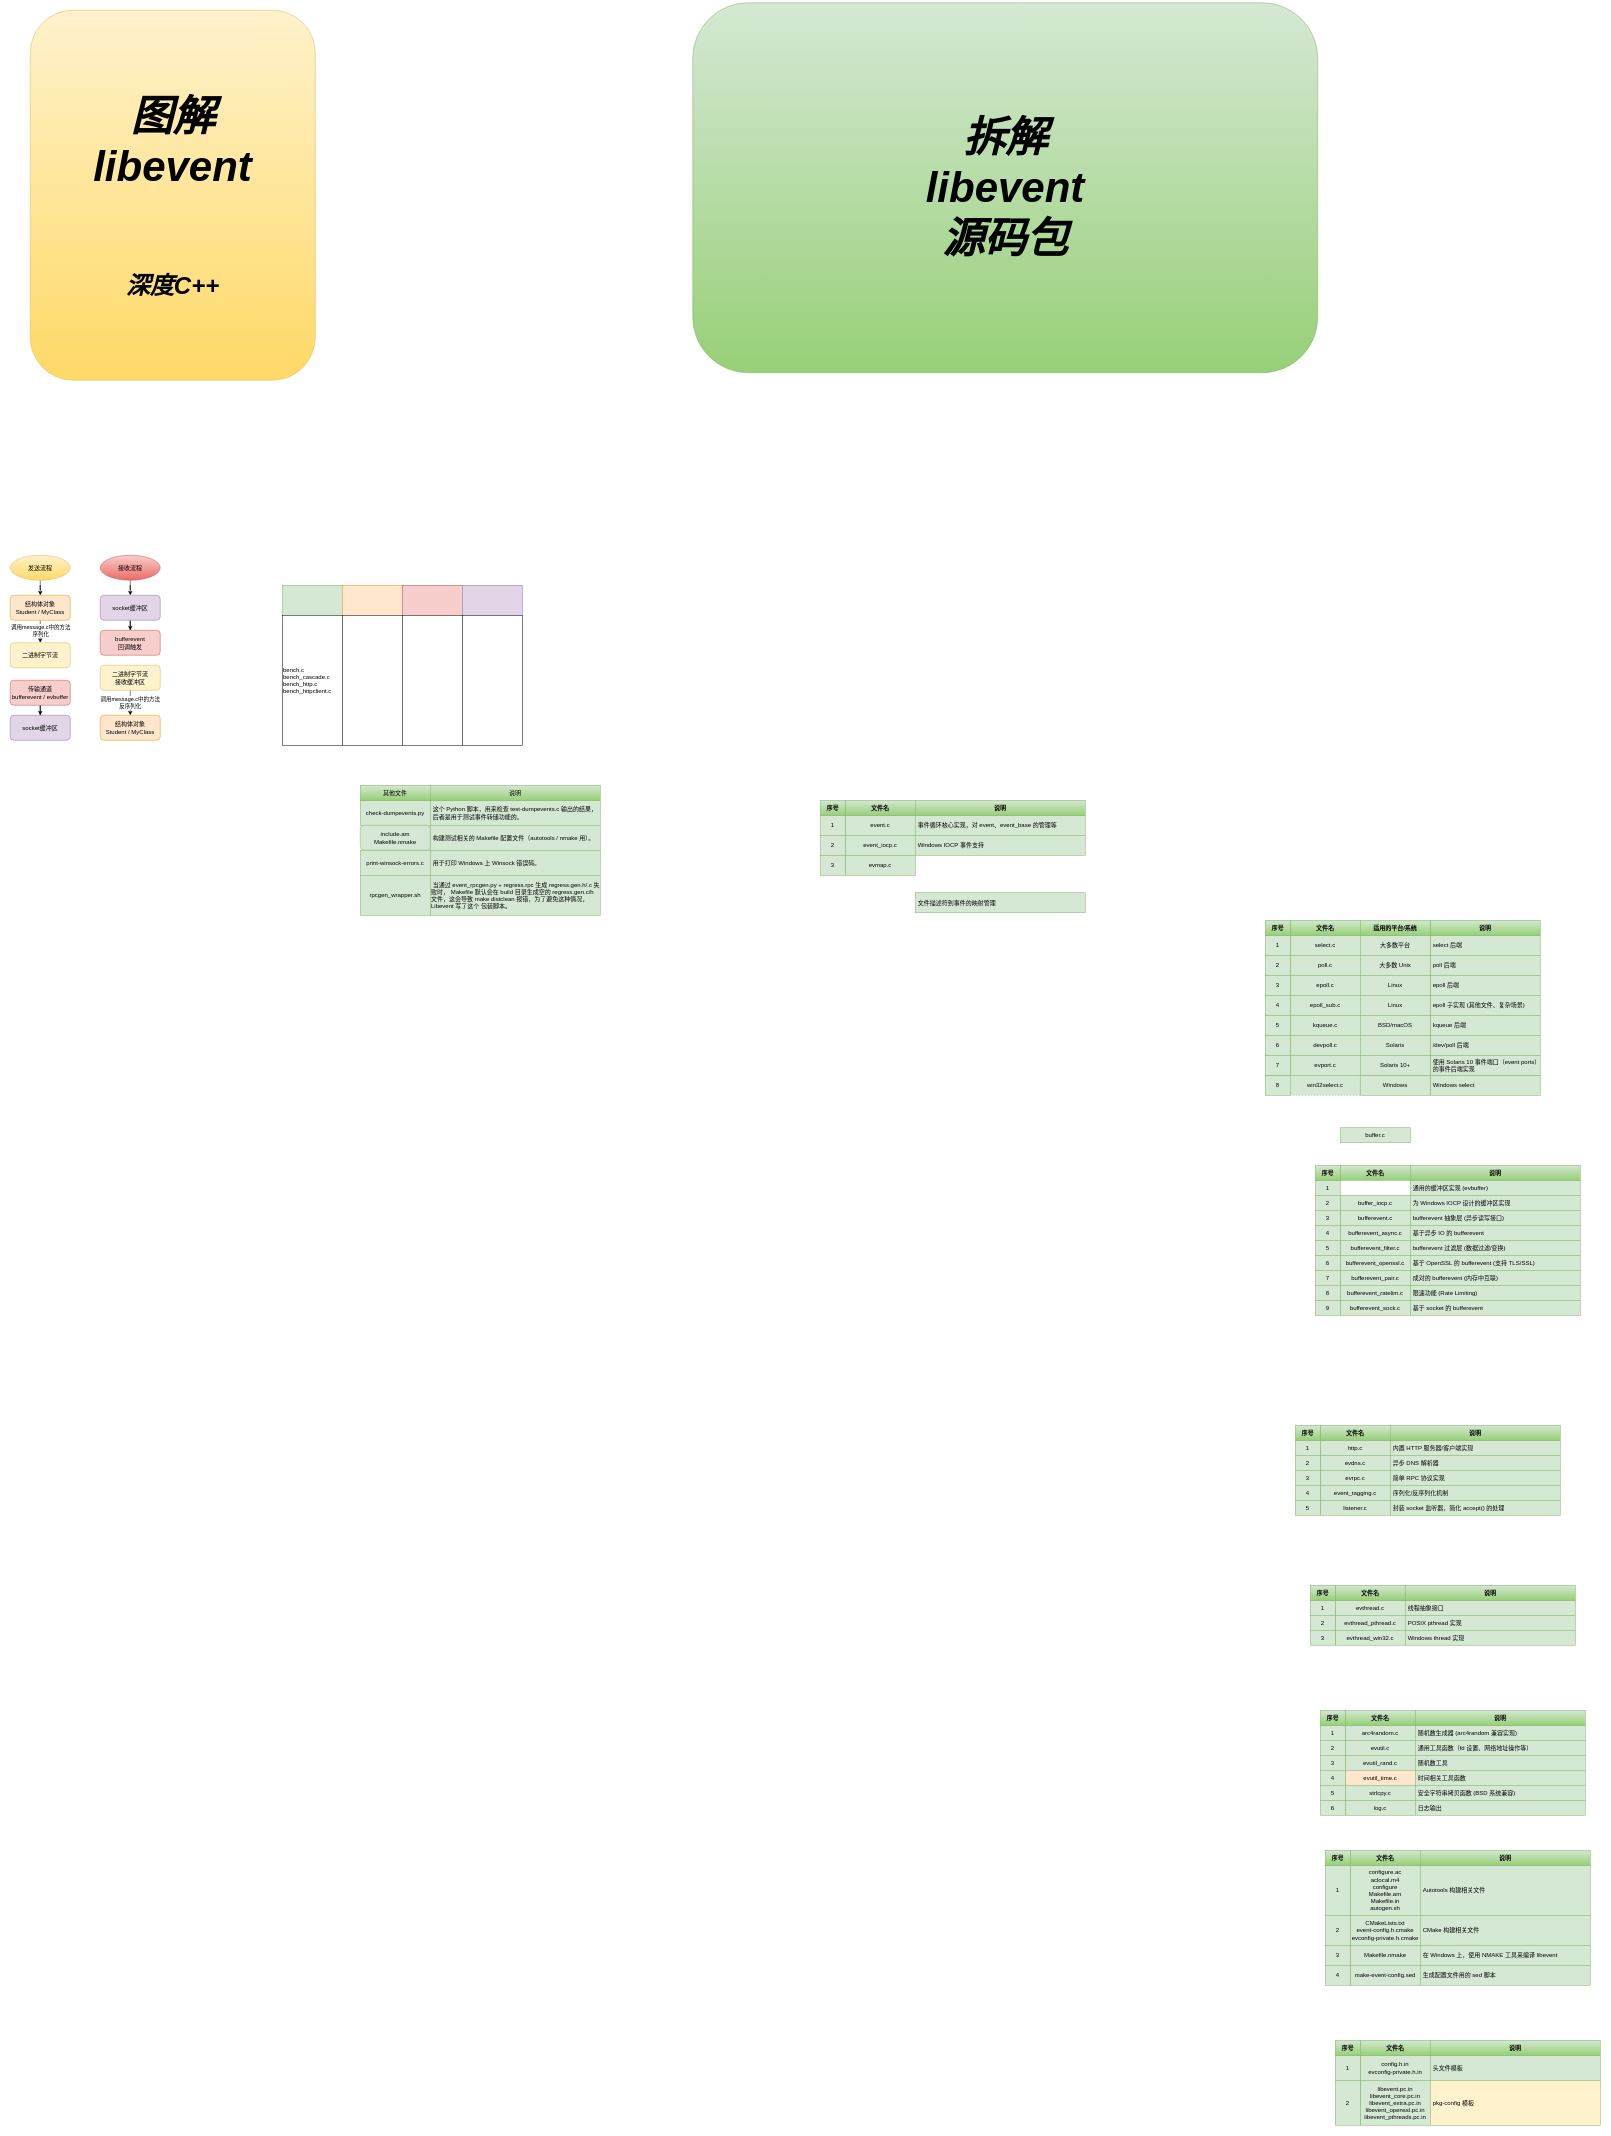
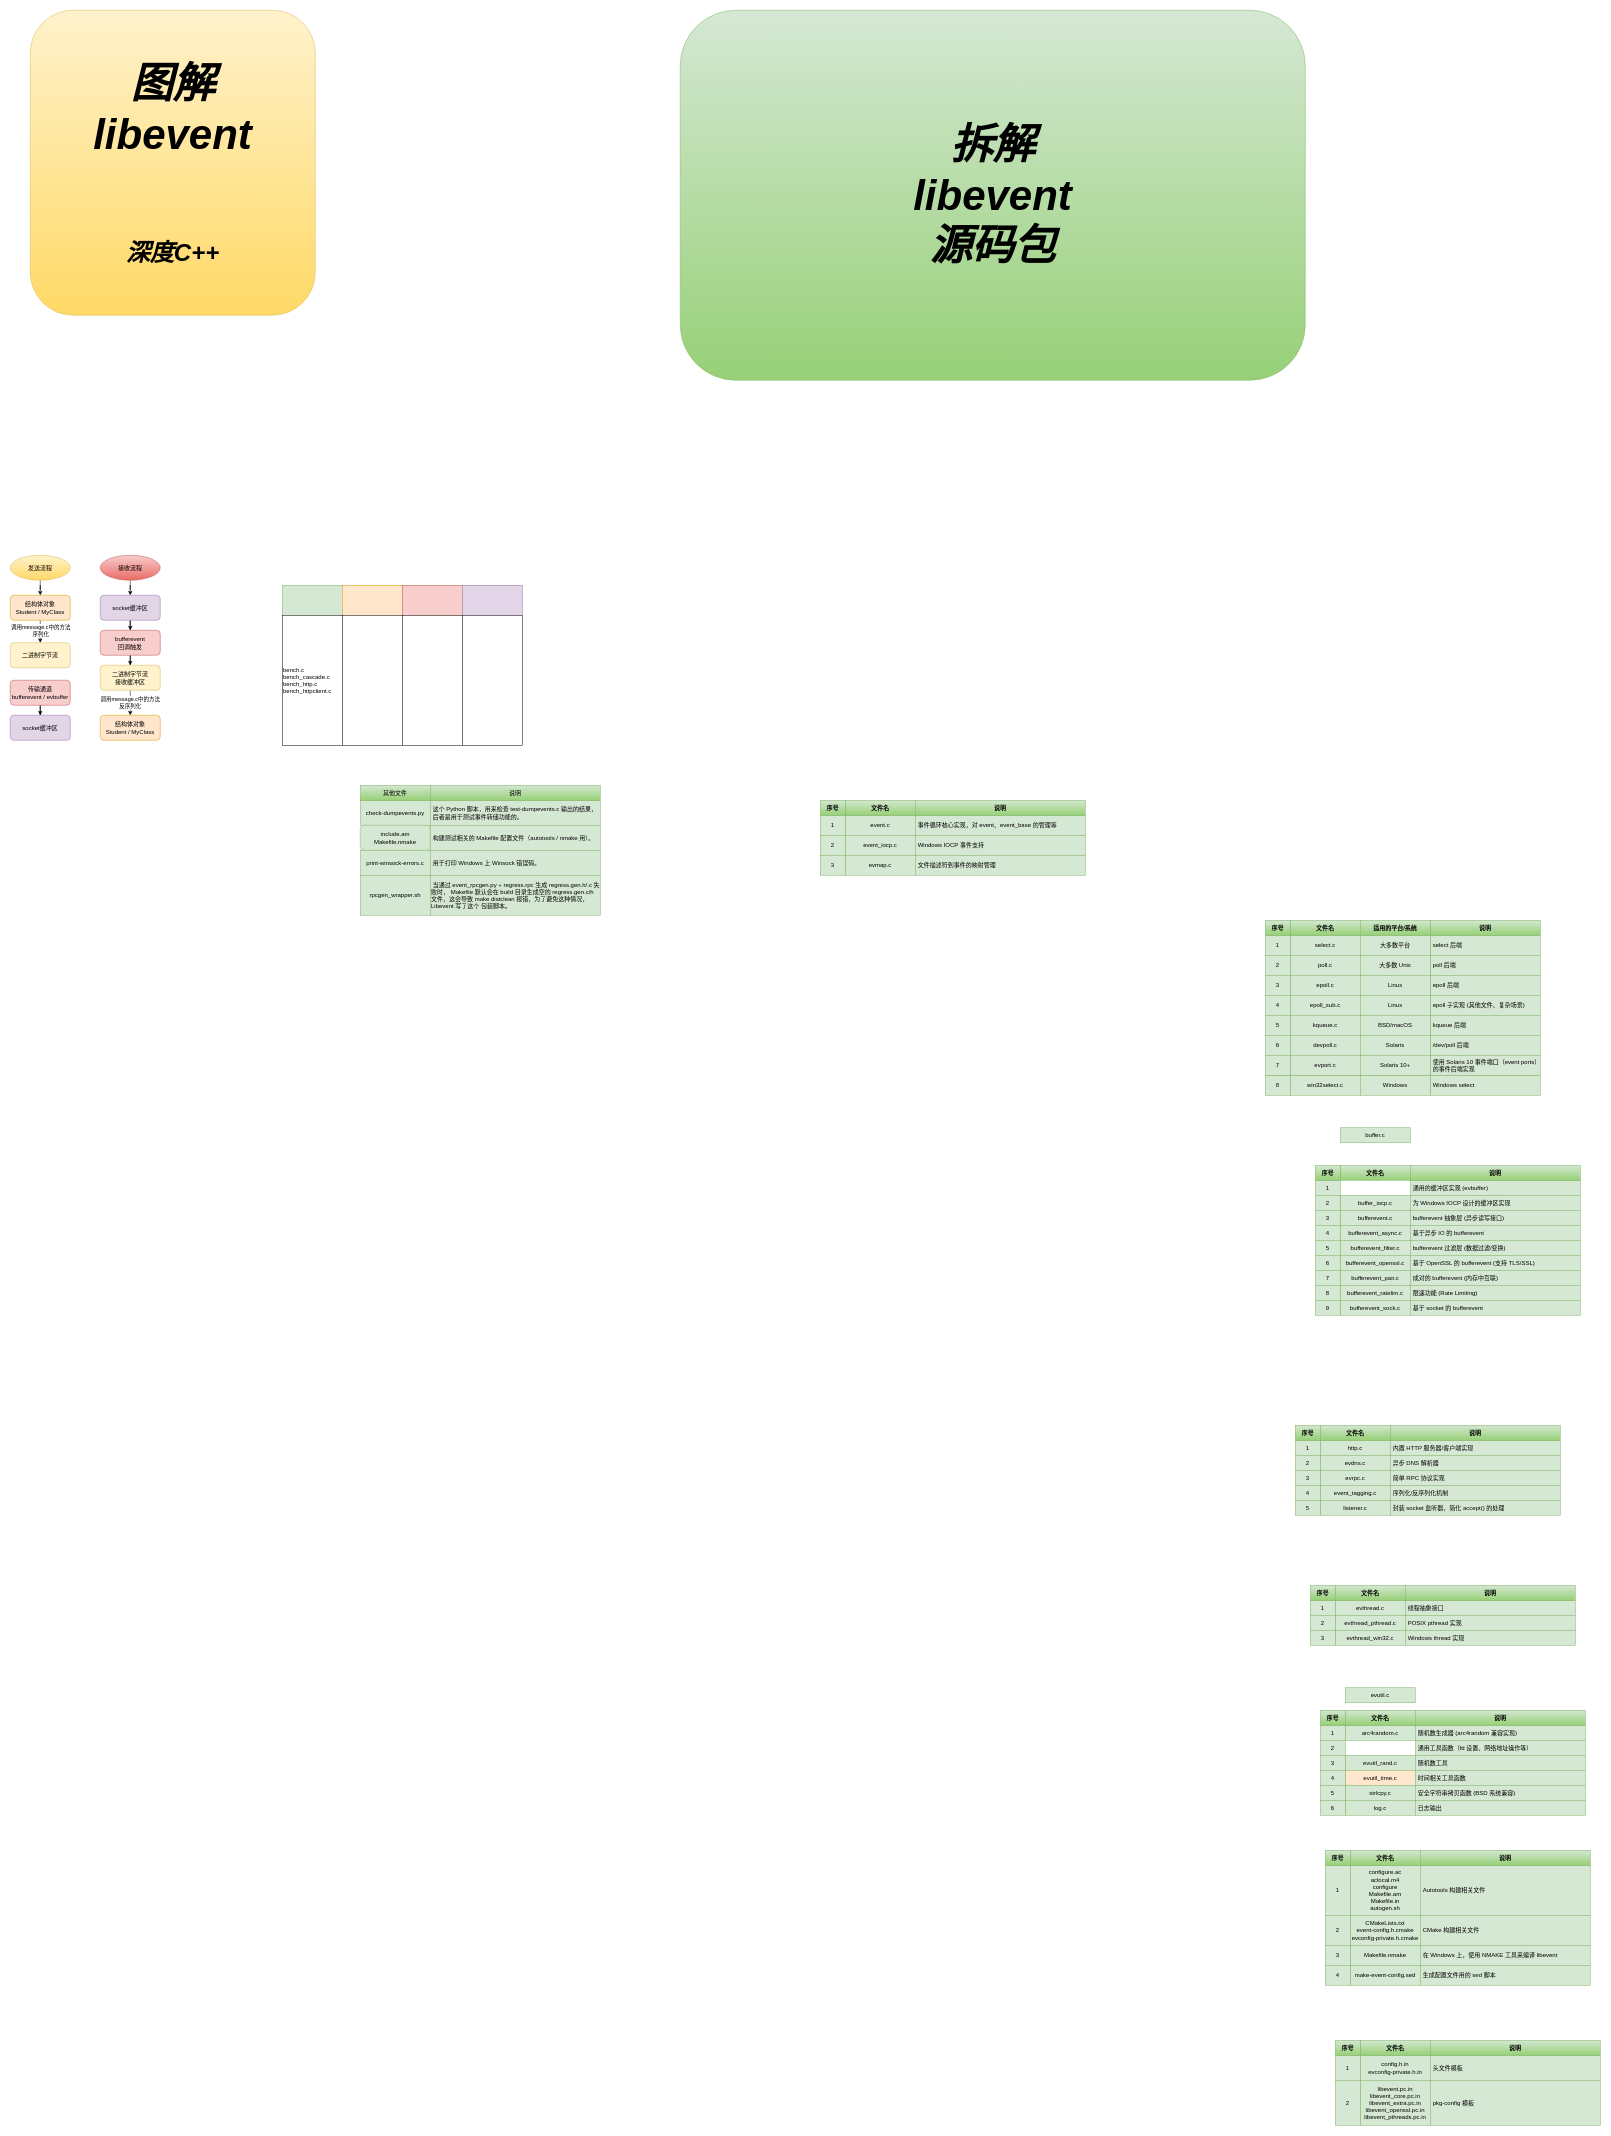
- <mxCell id="35" value="&lt;span style=&quot;font-size: 84px;&quot;&gt;&lt;b&gt;拆解&lt;/b&gt;&lt;/span&gt;&lt;br&gt;&lt;div&gt;&lt;font style=&quot;font-size: 84px;&quot;&gt;&lt;b&gt;libevent&lt;/b&gt;&lt;/font&gt;&lt;/div&gt;&lt;div&gt;&lt;font style=&quot;font-size: 84px;&quot;&gt;&lt;b&gt;源码包&lt;/b&gt;&lt;/font&gt;&lt;/div&gt;" style="rounded=1;whiteSpace=wrap;html=1;fillColor=#d5e8d4;gradientColor=#97d077;strokeColor=#82b366;fontSize=48;fontStyle=2" parent="1" vertex="1"><mxGeometry x="1385" y="5" width="1250" height="740" as="geometry" /></mxCell>
+ <mxCell id="35" value="&lt;span style=&quot;font-size: 84px;&quot;&gt;&lt;b&gt;拆解&lt;/b&gt;&lt;/span&gt;&lt;br&gt;&lt;div&gt;&lt;font style=&quot;font-size: 84px;&quot;&gt;&lt;b&gt;libevent&lt;/b&gt;&lt;/font&gt;&lt;/div&gt;&lt;div&gt;&lt;font style=&quot;font-size: 84px;&quot;&gt;&lt;b&gt;源码包&lt;/b&gt;&lt;/font&gt;&lt;/div&gt;" style="rounded=1;whiteSpace=wrap;html=1;fillColor=#d5e8d4;gradientColor=#97d077;strokeColor=#82b366;fontSize=48;fontStyle=2" parent="1" vertex="1"><mxGeometry x="1360" y="20" width="1250" height="740" as="geometry" /></mxCell>
- <mxCell id="34" value="&lt;font style=&quot;font-size: 84px;&quot;&gt;&lt;b&gt;图解&lt;/b&gt;&lt;/font&gt;&lt;div&gt;&lt;font style=&quot;font-size: 84px;&quot;&gt;&lt;b&gt;libevent&lt;/b&gt;&lt;/font&gt;&lt;/div&gt;&lt;div&gt;&lt;font style=&quot;font-size: 84px;&quot;&gt;&lt;b&gt;&lt;br&gt;&lt;/b&gt;&lt;/font&gt;&lt;/div&gt;&lt;div&gt;&lt;b&gt;&lt;br&gt;&lt;/b&gt;&lt;/div&gt;&lt;div&gt;&lt;font&gt;&lt;b&gt;深度C++&lt;/b&gt;&lt;/font&gt;&lt;/div&gt;" style="rounded=1;whiteSpace=wrap;html=1;fillColor=#fff2cc;gradientColor=#ffd966;strokeColor=#d6b656;fontSize=48;fontStyle=2" parent="1" vertex="1"><mxGeometry x="60" y="20" width="570" height="740" as="geometry" /></mxCell>
+ <mxCell id="34" value="&lt;font style=&quot;font-size: 84px;&quot;&gt;&lt;b&gt;图解&lt;/b&gt;&lt;/font&gt;&lt;div&gt;&lt;font style=&quot;font-size: 84px;&quot;&gt;&lt;b&gt;libevent&lt;/b&gt;&lt;/font&gt;&lt;/div&gt;&lt;div&gt;&lt;font style=&quot;font-size: 84px;&quot;&gt;&lt;b&gt;&lt;br&gt;&lt;/b&gt;&lt;/font&gt;&lt;/div&gt;&lt;div&gt;&lt;b&gt;&lt;br&gt;&lt;/b&gt;&lt;/div&gt;&lt;div&gt;&lt;font&gt;&lt;b&gt;深度C++&lt;/b&gt;&lt;/font&gt;&lt;/div&gt;" style="rounded=1;whiteSpace=wrap;html=1;fillColor=#fff2cc;gradientColor=#ffd966;strokeColor=#d6b656;fontSize=48;fontStyle=2" parent="1" vertex="1"><mxGeometry x="60" y="20" width="570" height="610" as="geometry" /></mxCell>
+ <mxCell id="11" value="" style="edgeStyle=orthogonalEdgeStyle;rounded=0;orthogonalLoop=1;jettySize=auto;html=1;" parent="1" source="12" target="14" edge="1"><mxGeometry relative="1" as="geometry" /></mxCell>
- <mxCell id="45" value="&amp;nbsp;文件描述符到事件的映射管理" style="rounded=0;whiteSpace=wrap;html=1;align=left;fillColor=#d5e8d4;strokeColor=#82b366;" vertex="1" parent="1"><mxGeometry x="1830" y="1785" width="340" height="40" as="geometry" /></mxCell>
+ <mxCell id="45" value="&amp;nbsp;文件描述符到事件的映射管理" style="rounded=0;whiteSpace=wrap;html=1;align=left;fillColor=#d5e8d4;strokeColor=#82b366;" vertex="1" parent="1"><mxGeometry x="1830" y="1710" width="340" height="40" as="geometry" /></mxCell>
- <mxCell id="95" value="win32select.c" style="rounded=0;whiteSpace=wrap;html=1;fillColor=#d5e8d4;strokeColor=#82b366;dashed=1;" vertex="1" parent="1"><mxGeometry x="2580" y="2150" width="140" height="40" as="geometry" /></mxCell>
+ <mxCell id="95" value="win32select.c" style="rounded=0;whiteSpace=wrap;html=1;fillColor=#d5e8d4;strokeColor=#82b366;" vertex="1" parent="1"><mxGeometry x="2580" y="2150" width="140" height="40" as="geometry" /></mxCell>
- <mxCell id="149" value="evutil.c" style="rounded=0;whiteSpace=wrap;html=1;fillColor=#d5e8d4;strokeColor=#82b366;" vertex="1" parent="1"><mxGeometry x="2690" y="3480" width="140" height="30" as="geometry" /></mxCell>
+ <mxCell id="149" value="evutil.c" style="rounded=0;whiteSpace=wrap;html=1;fillColor=#d5e8d4;strokeColor=#82b366;" vertex="1" parent="1"><mxGeometry x="2690" y="3375" width="140" height="30" as="geometry" /></mxCell>
- <mxCell id="187" value="&amp;nbsp;pkg-config 模板" style="rounded=0;whiteSpace=wrap;html=1;align=left;fillColor=#fff2cc;strokeColor=#82b366;" vertex="1" parent="1"><mxGeometry x="2860" y="4160" width="340" height="90" as="geometry" /></mxCell>
+ <mxCell id="187" value="&amp;nbsp;pkg-config 模板" style="rounded=0;whiteSpace=wrap;html=1;align=left;fillColor=#d5e8d4;strokeColor=#82b366;" vertex="1" parent="1"><mxGeometry x="2860" y="4160" width="340" height="90" as="geometry" /></mxCell>
